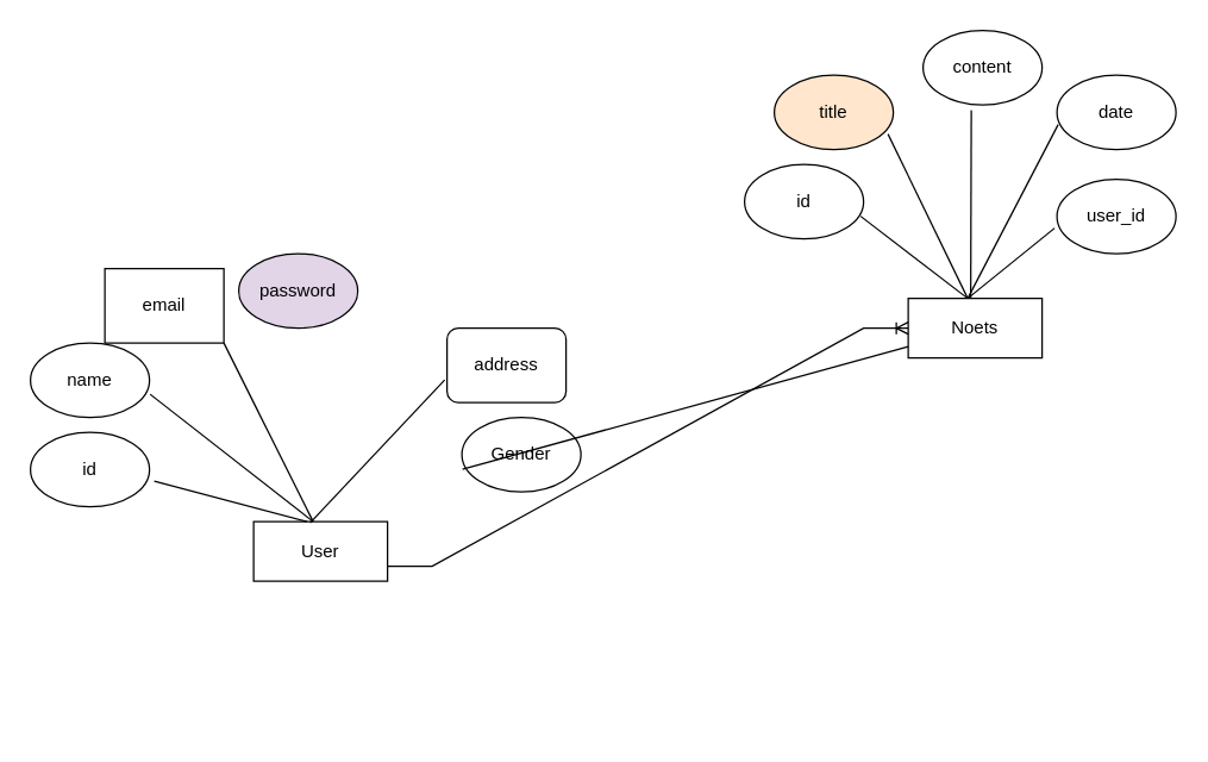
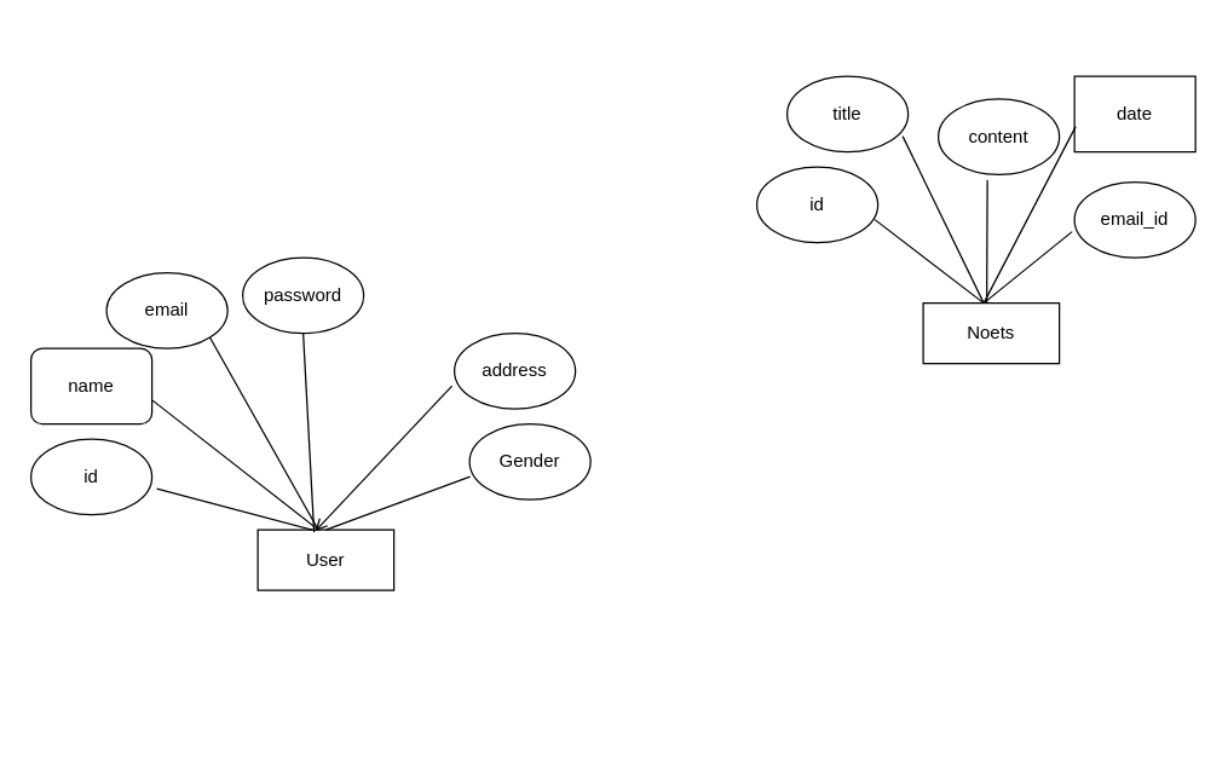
- <mxCell id="20" value="content" style="ellipse;whiteSpace=wrap;html=1;" vertex="1" parent="1"><mxGeometry x="620" width="80" height="50" as="geometry" y="20" /></mxCell>
+ <mxCell id="20" value="content" style="ellipse;whiteSpace=wrap;html=1;" vertex="1" parent="1"><mxGeometry x="620" y="65" width="80" height="50" as="geometry" /></mxCell>
- <mxCell id="19" value="title" style="ellipse;whiteSpace=wrap;html=1;fillColor=#ffe6cc;" vertex="1" parent="1"><mxGeometry x="520" y="50" width="80" height="50" as="geometry" /></mxCell>
+ <mxCell id="19" value="title" style="ellipse;whiteSpace=wrap;html=1;" vertex="1" parent="1"><mxGeometry x="520" y="50" width="80" height="50" as="geometry" /></mxCell>
- <mxCell id="18" value="date" style="ellipse;whiteSpace=wrap;html=1;" vertex="1" parent="1"><mxGeometry x="710" y="50" width="80" height="50" as="geometry" /></mxCell>
+ <mxCell id="18" value="date" style="whiteSpace=wrap;html=1;rounded=0;" vertex="1" parent="1"><mxGeometry x="710" y="50" width="80" height="50" as="geometry" /></mxCell>
- <mxCell id="17" value="user_id" style="ellipse;whiteSpace=wrap;html=1;" vertex="1" parent="1"><mxGeometry x="710" y="120" width="80" height="50" as="geometry" /></mxCell>
+ <mxCell id="17" value="email_id" style="ellipse;whiteSpace=wrap;html=1;" vertex="1" parent="1"><mxGeometry x="710" y="120" width="80" height="50" as="geometry" /></mxCell>
- <mxCell id="5" value="password" style="ellipse;whiteSpace=wrap;html=1;fillColor=#e1d5e7;" vertex="1" parent="1"><mxGeometry x="160" y="170" width="80" height="50" as="geometry" /></mxCell>
+ <mxCell id="5" value="password" style="ellipse;whiteSpace=wrap;html=1;" vertex="1" parent="1"><mxGeometry x="160" y="170" width="80" height="50" as="geometry" /></mxCell>
- <mxCell id="6" value="email" style="whiteSpace=wrap;html=1;rounded=0;" vertex="1" parent="1"><mxGeometry x="70" y="180" width="80" height="50" as="geometry" /></mxCell>
+ <mxCell id="6" value="email" style="ellipse;whiteSpace=wrap;html=1;" vertex="1" parent="1"><mxGeometry x="70" y="180" width="80" height="50" as="geometry" /></mxCell>
- <mxCell id="4" value="address" style="whiteSpace=wrap;html=1;rounded=1;" vertex="1" parent="1"><mxGeometry x="300" y="220" width="80" height="50" as="geometry" /></mxCell>
+ <mxCell id="4" value="address" style="ellipse;whiteSpace=wrap;html=1;" vertex="1" parent="1"><mxGeometry x="300" y="220" width="80" height="50" as="geometry" /></mxCell>
- <mxCell id="7" value="name" style="ellipse;whiteSpace=wrap;html=1;" vertex="1" parent="1"><mxGeometry y="230" width="80" height="50" as="geometry" x="20" /></mxCell>
+ <mxCell id="7" value="name" style="whiteSpace=wrap;html=1;rounded=1;" vertex="1" parent="1"><mxGeometry y="230" width="80" height="50" as="geometry" x="20" /></mxCell>
+ <mxCell id="11" value="" style="endArrow=none;html=1;rounded=0;entryX=0.5;entryY=1;entryDx=0;entryDy=0;exitX=0.413;exitY=0.04;exitDx=0;exitDy=0;exitPerimeter=0;" edge="1" parent="1" source="2" target="5"><mxGeometry width="50" height="50" relative="1" as="geometry"><mxPoint x="310" y="290" as="sourcePoint" /><mxPoint x="207" y="265" as="targetPoint" /></mxGeometry></mxCell>
- <mxCell id="12" value="" style="endArrow=none;html=1;rounded=0;exitX=0.005;exitY=0.696;exitDx=0;exitDy=0;exitPerimeter=0;" edge="1" parent="1" source="8" target="15"><mxGeometry width="50" height="50" relative="1" as="geometry"><mxPoint x="310" y="375" as="sourcePoint" /><mxPoint x="207" y="350" as="targetPoint" /></mxGeometry></mxCell>
+ <mxCell id="12" value="" style="endArrow=none;html=1;rounded=0;entryX=0.5;entryY=0;entryDx=0;entryDy=0;exitX=0.005;exitY=0.696;exitDx=0;exitDy=0;exitPerimeter=0;" edge="1" parent="1" source="8" target="2"><mxGeometry width="50" height="50" relative="1" as="geometry"><mxPoint x="310" y="375" as="sourcePoint" /><mxPoint x="207" y="350" as="targetPoint" /></mxGeometry></mxCell>
- <mxCell id="26" value="" style="edgeStyle=entityRelationEdgeStyle;fontSize=12;html=1;endArrow=ERoneToMany;rounded=0;exitX=1;exitY=0.75;exitDx=0;exitDy=0;entryX=0;entryY=0.5;entryDx=0;entryDy=0;" edge="1" parent="1" source="2" target="15"><mxGeometry width="100" height="100" relative="1" as="geometry"><mxPoint x="330" y="445" as="sourcePoint" /><mxPoint x="680" y="290" as="targetPoint" /><Array as="points"><mxPoint x="350" y="490" /><mxPoint x="390" y="445" /><mxPoint x="530" y="400" /><mxPoint x="530" y="400" /><mxPoint x="530" y="400" /><mxPoint x="530" y="420" /></Array></mxGeometry></mxCell>
- <mxCell id="13" value="" style="endArrow=none;html=1;rounded=0;entryX=0.422;entryY=0.02;entryDx=0;entryDy=0;entryPerimeter=0;exitX=-0.02;exitY=0.696;exitDx=0;exitDy=0;exitPerimeter=0;" edge="1" parent="1" source="4" target="2"><mxGeometry width="50" height="50" relative="1" as="geometry"><mxPoint x="453" y="390" as="sourcePoint" /><mxPoint x="350" y="365" as="targetPoint" /></mxGeometry></mxCell>
+ <mxCell id="13" value="" style="endArrow=open;html=1;rounded=0;entryX=0.422;entryY=0.02;entryDx=0;entryDy=0;entryPerimeter=0;exitX=-0.02;exitY=0.696;exitDx=0;exitDy=0;exitPerimeter=0;" edge="1" parent="1" source="4" target="2"><mxGeometry width="50" height="50" relative="1" as="geometry"><mxPoint x="453" y="390" as="sourcePoint" /><mxPoint x="350" y="365" as="targetPoint" /></mxGeometry></mxCell>
